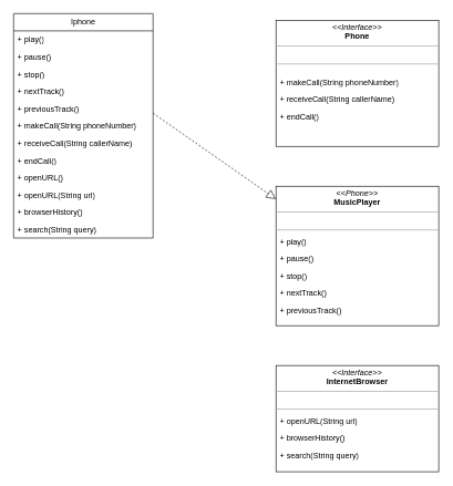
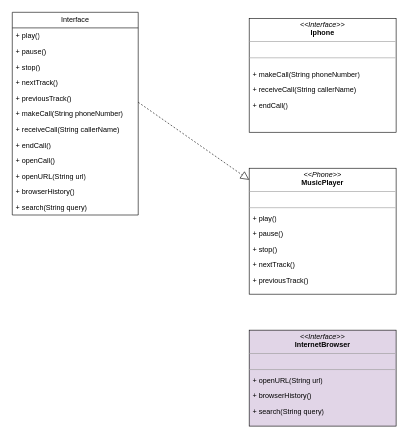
- <mxCell id="3" value="Iphone" style="swimlane;fontStyle=0;childLayout=stackLayout;horizontal=1;startSize=26;fillColor=none;horizontalStack=0;resizeParent=1;resizeParentMax=0;resizeLast=0;collapsible=1;marginBottom=0;whiteSpace=wrap;html=1;" vertex="1" parent="1"><mxGeometry x="20" y="20" width="210" height="338" as="geometry"><mxRectangle x="190" y="-790" width="80" height="30" as="alternateBounds" /></mxGeometry></mxCell>
+ <mxCell id="3" value="Interface" style="swimlane;fontStyle=0;childLayout=stackLayout;horizontal=1;startSize=26;fillColor=none;horizontalStack=0;resizeParent=1;resizeParentMax=0;resizeLast=0;collapsible=1;marginBottom=0;whiteSpace=wrap;html=1;" vertex="1" parent="1"><mxGeometry x="20" y="20" width="210" height="338" as="geometry"><mxRectangle x="190" y="-790" width="80" height="30" as="alternateBounds" /></mxGeometry></mxCell>
- <mxCell id="2" value="&lt;p style=&quot;margin:0px;margin-top:4px;text-align:center;&quot;&gt;&lt;i&gt;&amp;lt;&amp;lt;Interface&amp;gt;&amp;gt;&lt;/i&gt;&lt;br&gt;&lt;b&gt;Phone&lt;/b&gt;&lt;/p&gt;&lt;hr size=&quot;1&quot;&gt;&lt;p style=&quot;margin:0px;margin-left:4px;&quot;&gt;&lt;br&gt;&lt;/p&gt;&lt;hr size=&quot;1&quot;&gt;&lt;p style=&quot;margin:0px;margin-left:4px;&quot;&gt;&lt;br&gt;&lt;/p&gt;" style="verticalAlign=top;align=left;overflow=fill;fontSize=12;fontFamily=Helvetica;html=1;whiteSpace=wrap;" vertex="1" parent="1"><mxGeometry x="415" y="30" width="245" height="190" as="geometry" /></mxCell>
+ <mxCell id="2" value="&lt;p style=&quot;margin:0px;margin-top:4px;text-align:center;&quot;&gt;&lt;i&gt;&amp;lt;&amp;lt;Interface&amp;gt;&amp;gt;&lt;/i&gt;&lt;br&gt;&lt;b&gt;Iphone&lt;/b&gt;&lt;/p&gt;&lt;hr size=&quot;1&quot;&gt;&lt;p style=&quot;margin:0px;margin-left:4px;&quot;&gt;&lt;br&gt;&lt;/p&gt;&lt;hr size=&quot;1&quot;&gt;&lt;p style=&quot;margin:0px;margin-left:4px;&quot;&gt;&lt;br&gt;&lt;/p&gt;" style="verticalAlign=top;align=left;overflow=fill;fontSize=12;fontFamily=Helvetica;html=1;whiteSpace=wrap;" vertex="1" parent="1"><mxGeometry x="415" y="30" width="245" height="190" as="geometry" /></mxCell>
- <mxCell id="12" value="+ openURL()" style="text;strokeColor=none;fillColor=none;align=left;verticalAlign=top;spacingLeft=4;spacingRight=4;overflow=hidden;rotatable=0;points=[[0,0.5],[1,0.5]];portConstraint=eastwest;whiteSpace=wrap;html=1;" vertex="1" parent="3"><mxGeometry y="234" width="210" height="26" as="geometry" /></mxCell>
+ <mxCell id="12" value="+ openCall()" style="text;strokeColor=none;fillColor=none;align=left;verticalAlign=top;spacingLeft=4;spacingRight=4;overflow=hidden;rotatable=0;points=[[0,0.5],[1,0.5]];portConstraint=eastwest;whiteSpace=wrap;html=1;" vertex="1" parent="3"><mxGeometry y="234" width="210" height="26" as="geometry" /></mxCell>
- <mxCell id="25" value="&lt;p style=&quot;margin:0px;margin-top:4px;text-align:center;&quot;&gt;&lt;i&gt;&amp;lt;&amp;lt;Interface&amp;gt;&amp;gt;&lt;/i&gt;&lt;br&gt;&lt;b&gt;InternetBrowser &lt;/b&gt;&lt;br&gt;&lt;/p&gt;&lt;hr size=&quot;1&quot;&gt;&lt;p style=&quot;margin:0px;margin-left:4px;&quot;&gt;&lt;br&gt;&lt;/p&gt;&lt;hr size=&quot;1&quot;&gt;&lt;p style=&quot;margin:0px;margin-left:4px;&quot;&gt;&lt;br&gt;&lt;/p&gt;" style="verticalAlign=top;align=left;overflow=fill;fontSize=12;fontFamily=Helvetica;html=1;whiteSpace=wrap;" vertex="1" parent="1"><mxGeometry x="415" y="550" width="245" height="160" as="geometry" /></mxCell>
+ <mxCell id="25" value="&lt;p style=&quot;margin:0px;margin-top:4px;text-align:center;&quot;&gt;&lt;i&gt;&amp;lt;&amp;lt;Interface&amp;gt;&amp;gt;&lt;/i&gt;&lt;br&gt;&lt;b&gt;InternetBrowser &lt;/b&gt;&lt;br&gt;&lt;/p&gt;&lt;hr size=&quot;1&quot;&gt;&lt;p style=&quot;margin:0px;margin-left:4px;&quot;&gt;&lt;br&gt;&lt;/p&gt;&lt;hr size=&quot;1&quot;&gt;&lt;p style=&quot;margin:0px;margin-left:4px;&quot;&gt;&lt;br&gt;&lt;/p&gt;" style="verticalAlign=top;align=left;overflow=fill;fontSize=12;fontFamily=Helvetica;html=1;whiteSpace=wrap;fillColor=#e1d5e7;" vertex="1" parent="1"><mxGeometry x="415" y="550" width="245" height="160" as="geometry" /></mxCell>
